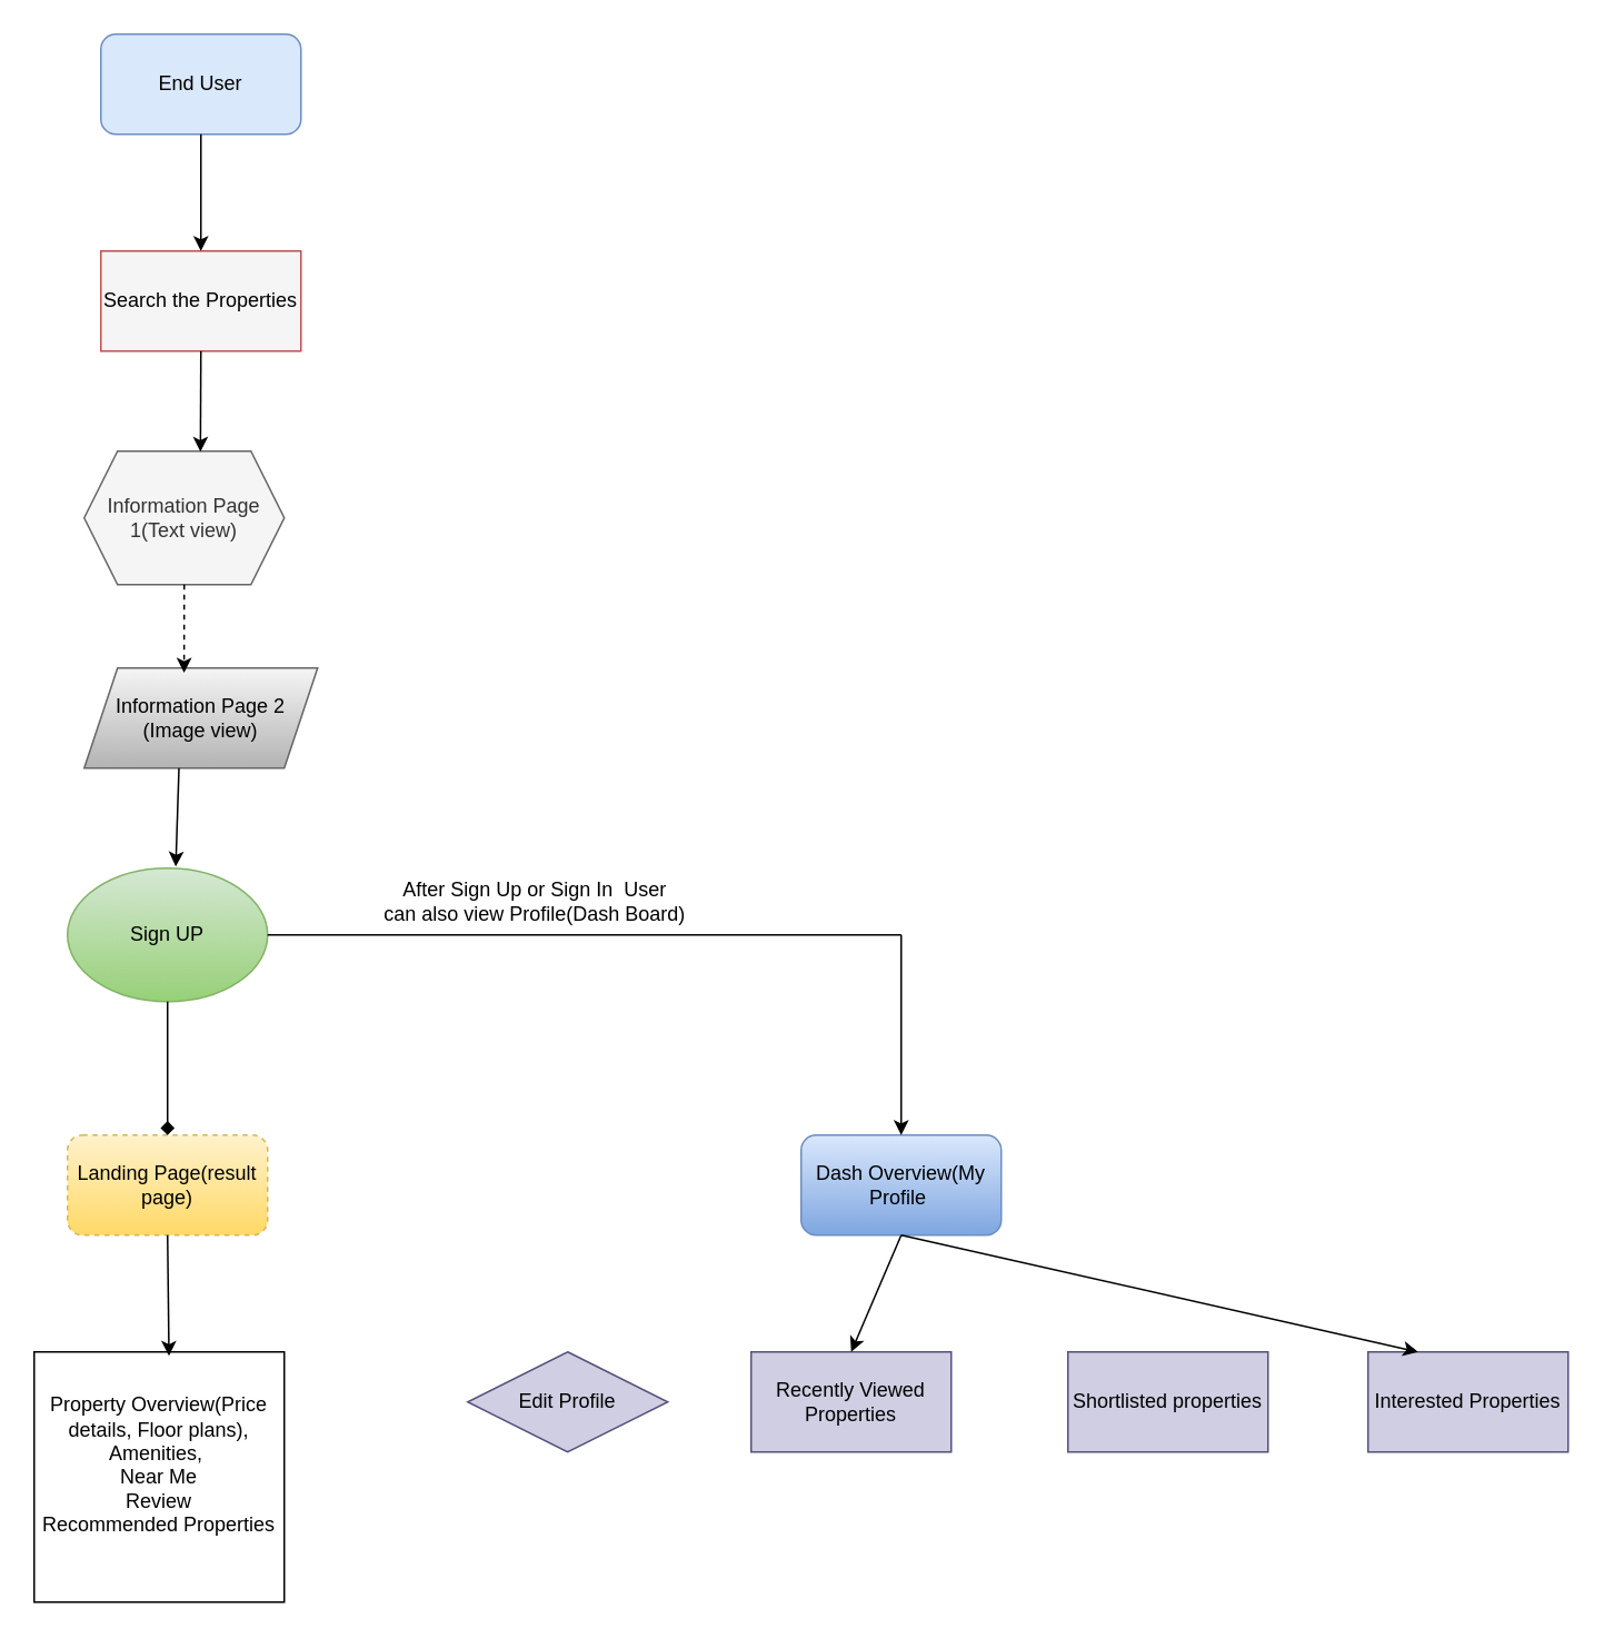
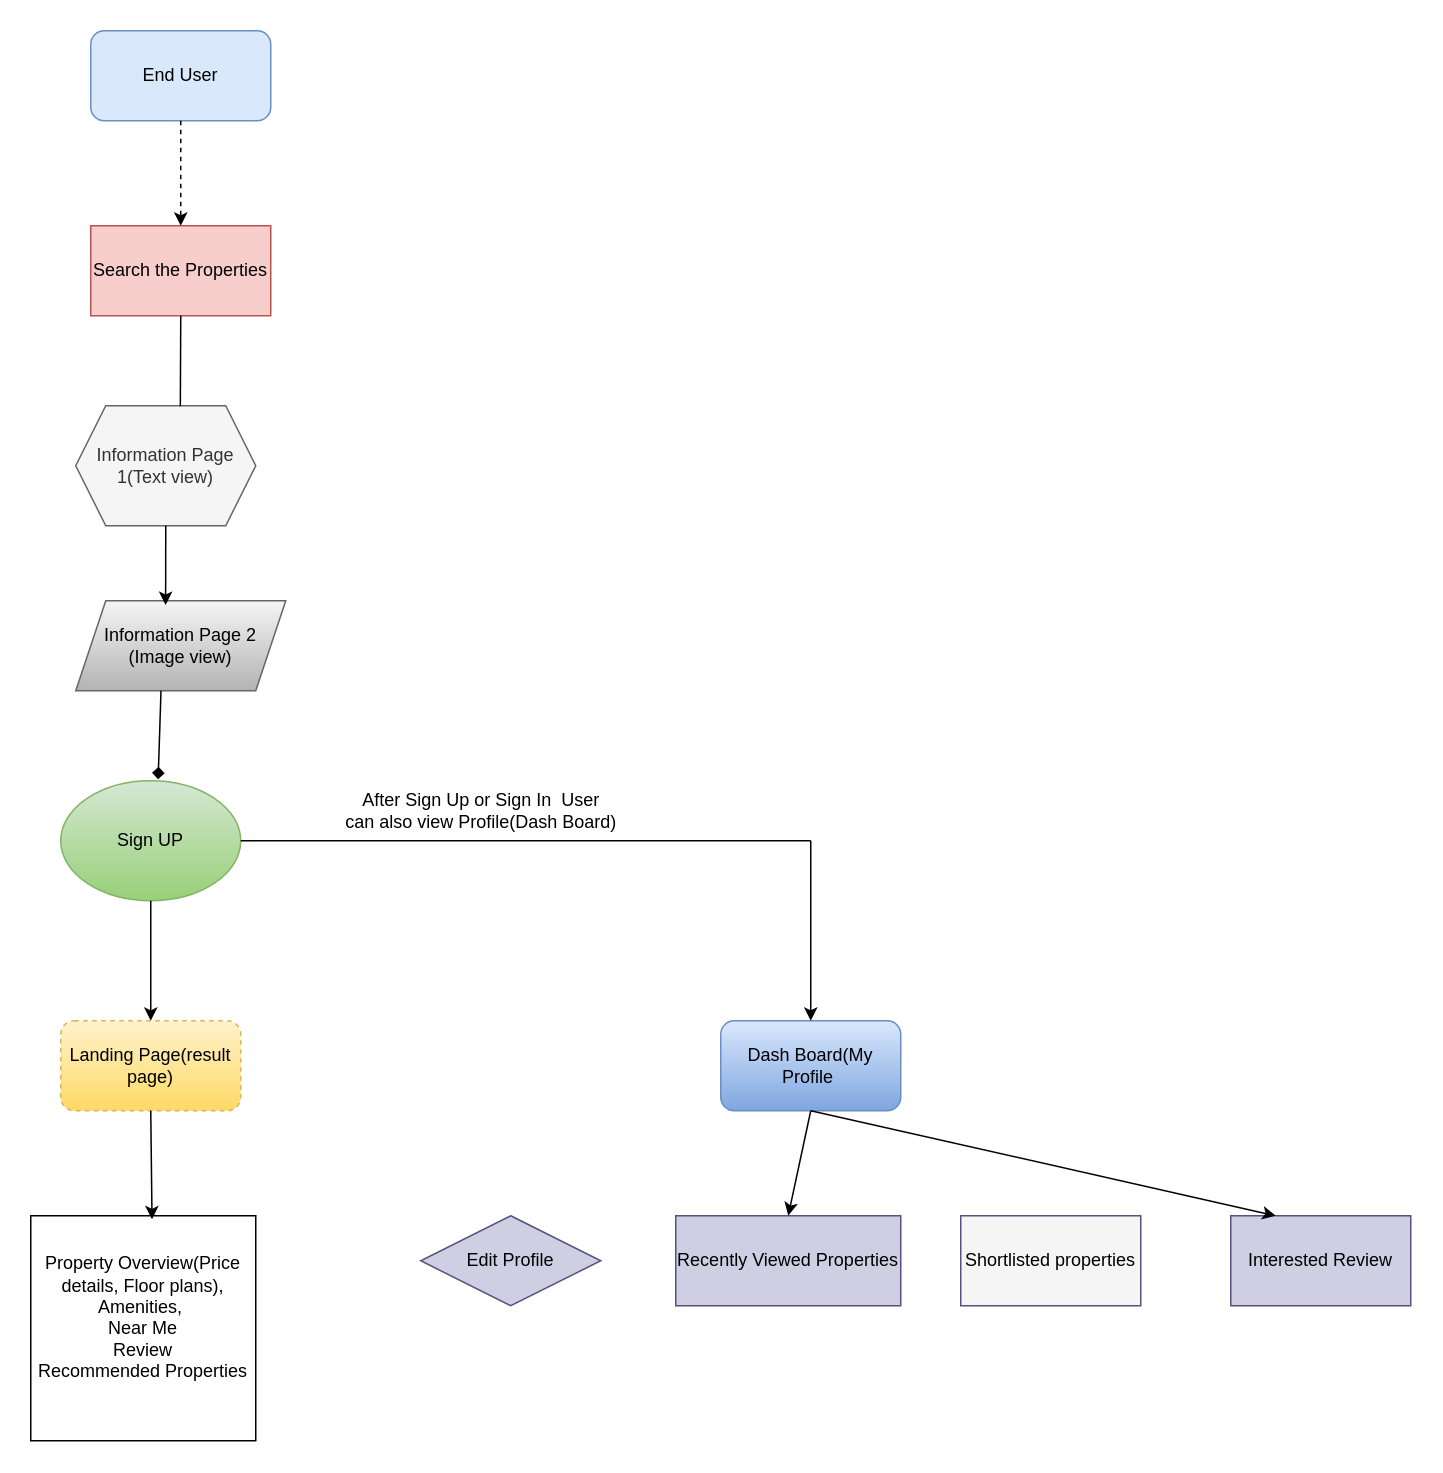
- <mxCell id="12" value="" style="endArrow=classic;html=1;rounded=0;exitX=0.5;exitY=1;exitDx=0;exitDy=0;entryX=0.5;entryY=0;entryDx=0;entryDy=0;" edge="1" parent="1" source="2" target="3"><mxGeometry width="50" height="50" relative="1" as="geometry"><mxPoint x="180" y="250" as="sourcePoint" /><mxPoint x="230" y="200" as="targetPoint" /></mxGeometry></mxCell>
+ <mxCell id="12" value="" style="endArrow=classic;html=1;rounded=0;exitX=0.5;exitY=1;exitDx=0;exitDy=0;entryX=0.5;entryY=0;entryDx=0;entryDy=0;dashed=1;" edge="1" parent="1" source="2" target="3"><mxGeometry width="50" height="50" relative="1" as="geometry"><mxPoint x="180" y="250" as="sourcePoint" /><mxPoint x="230" y="200" as="targetPoint" /></mxGeometry></mxCell>
- <mxCell id="3" value="Search the Properties" style="rounded=0;whiteSpace=wrap;html=1;fillColor=#f5f5f5;strokeColor=#b85450;" vertex="1" parent="1"><mxGeometry x="60" y="150" width="120" height="60" as="geometry" /></mxCell>
+ <mxCell id="3" value="Search the Properties" style="rounded=0;whiteSpace=wrap;html=1;fillColor=#f8cecc;strokeColor=#b85450;" vertex="1" parent="1"><mxGeometry x="60" y="150" width="120" height="60" as="geometry" /></mxCell>
- <mxCell id="13" value="" style="endArrow=classic;html=1;rounded=0;exitX=0.5;exitY=1;exitDx=0;exitDy=0;entryX=0.581;entryY=0.005;entryDx=0;entryDy=0;entryPerimeter=0;" edge="1" parent="1" source="3" target="4"><mxGeometry width="50" height="50" relative="1" as="geometry"><mxPoint x="180" y="350" as="sourcePoint" /><mxPoint x="230" y="300" as="targetPoint" /></mxGeometry></mxCell>
+ <mxCell id="13" value="" style="endArrow=none;html=1;rounded=0;exitX=0.5;exitY=1;exitDx=0;exitDy=0;entryX=0.581;entryY=0.005;entryDx=0;entryDy=0;entryPerimeter=0;" edge="1" parent="1" source="3" target="4"><mxGeometry width="50" height="50" relative="1" as="geometry"><mxPoint x="180" y="350" as="sourcePoint" /><mxPoint x="230" y="300" as="targetPoint" /></mxGeometry></mxCell>
- <mxCell id="14" value="" style="endArrow=classic;html=1;rounded=0;exitX=0.5;exitY=1;exitDx=0;exitDy=0;entryX=0.428;entryY=0.048;entryDx=0;entryDy=0;entryPerimeter=0;dashed=1;" edge="1" parent="1" source="4" target="5"><mxGeometry width="50" height="50" relative="1" as="geometry"><mxPoint x="190" y="520" as="sourcePoint" /><mxPoint x="240" y="470" as="targetPoint" /></mxGeometry></mxCell>
+ <mxCell id="14" value="" style="endArrow=classic;html=1;rounded=0;exitX=0.5;exitY=1;exitDx=0;exitDy=0;entryX=0.428;entryY=0.048;entryDx=0;entryDy=0;entryPerimeter=0;" edge="1" parent="1" source="4" target="5"><mxGeometry width="50" height="50" relative="1" as="geometry"><mxPoint x="190" y="520" as="sourcePoint" /><mxPoint x="240" y="470" as="targetPoint" /></mxGeometry></mxCell>
- <mxCell id="15" value="" style="endArrow=classic;html=1;rounded=0;exitX=0.406;exitY=0.999;exitDx=0;exitDy=0;exitPerimeter=0;entryX=0.541;entryY=-0.012;entryDx=0;entryDy=0;entryPerimeter=0;" edge="1" parent="1" source="5" target="6"><mxGeometry width="50" height="50" relative="1" as="geometry"><mxPoint x="210" y="520" as="sourcePoint" /><mxPoint x="260" y="470" as="targetPoint" /></mxGeometry></mxCell>
+ <mxCell id="15" value="" style="endArrow=diamond;html=1;rounded=0;exitX=0.406;exitY=0.999;exitDx=0;exitDy=0;exitPerimeter=0;entryX=0.541;entryY=-0.012;entryDx=0;entryDy=0;entryPerimeter=0;" edge="1" parent="1" source="5" target="6"><mxGeometry width="50" height="50" relative="1" as="geometry"><mxPoint x="210" y="520" as="sourcePoint" /><mxPoint x="260" y="470" as="targetPoint" /></mxGeometry></mxCell>
- <mxCell id="16" value="" style="endArrow=diamond;html=1;rounded=0;exitX=0.5;exitY=1;exitDx=0;exitDy=0;entryX=0.5;entryY=0;entryDx=0;entryDy=0;" edge="1" parent="1" source="6" target="7"><mxGeometry width="50" height="50" relative="1" as="geometry"><mxPoint x="250" y="730" as="sourcePoint" /><mxPoint x="300" y="680" as="targetPoint" /></mxGeometry></mxCell>
+ <mxCell id="16" value="" style="endArrow=classic;html=1;rounded=0;exitX=0.5;exitY=1;exitDx=0;exitDy=0;entryX=0.5;entryY=0;entryDx=0;entryDy=0;" edge="1" parent="1" source="6" target="7"><mxGeometry width="50" height="50" relative="1" as="geometry"><mxPoint x="250" y="730" as="sourcePoint" /><mxPoint x="300" y="680" as="targetPoint" /></mxGeometry></mxCell>
- <mxCell id="8" value="Dash Overview(My Profile&amp;nbsp;" style="rounded=1;whiteSpace=wrap;html=1;fillColor=#dae8fc;gradientColor=#7ea6e0;strokeColor=#6c8ebf;" vertex="1" parent="1"><mxGeometry x="480" y="680" width="120" height="60" as="geometry" /></mxCell>
+ <mxCell id="8" value="Dash Board(My Profile&amp;nbsp;" style="rounded=1;whiteSpace=wrap;html=1;fillColor=#dae8fc;gradientColor=#7ea6e0;strokeColor=#6c8ebf;" vertex="1" parent="1"><mxGeometry x="480" y="680" width="120" height="60" as="geometry" /></mxCell>
- <mxCell id="18" value="Recently Viewed Properties" style="rounded=0;whiteSpace=wrap;html=1;fillColor=#d0cee2;strokeColor=#56517e;" vertex="1" parent="1"><mxGeometry x="450" y="810" width="120" height="60" as="geometry" /></mxCell>
+ <mxCell id="18" value="Recently Viewed Properties" style="rounded=0;whiteSpace=wrap;html=1;fillColor=#d0cee2;strokeColor=#56517e;" vertex="1" parent="1"><mxGeometry x="450" y="810" width="150" height="60" as="geometry" /></mxCell>
- <mxCell id="9" value="Shortlisted properties" style="rounded=0;whiteSpace=wrap;html=1;fillColor=#d0cee2;strokeColor=#56517e;" vertex="1" parent="1"><mxGeometry x="640" y="810" width="120" height="60" as="geometry" /></mxCell>
+ <mxCell id="9" value="Shortlisted properties" style="rounded=0;whiteSpace=wrap;html=1;fillColor=#f5f5f5;strokeColor=#56517e;" vertex="1" parent="1"><mxGeometry x="640" y="810" width="120" height="60" as="geometry" /></mxCell>
- <mxCell id="10" value="Interested Properties" style="rounded=0;whiteSpace=wrap;html=1;fillColor=#d0cee2;strokeColor=#56517e;" vertex="1" parent="1"><mxGeometry x="820" y="810" width="120" height="60" as="geometry" /></mxCell>
+ <mxCell id="10" value="Interested Review" style="rounded=0;whiteSpace=wrap;html=1;fillColor=#d0cee2;strokeColor=#56517e;" vertex="1" parent="1"><mxGeometry x="820" y="810" width="120" height="60" as="geometry" /></mxCell>
